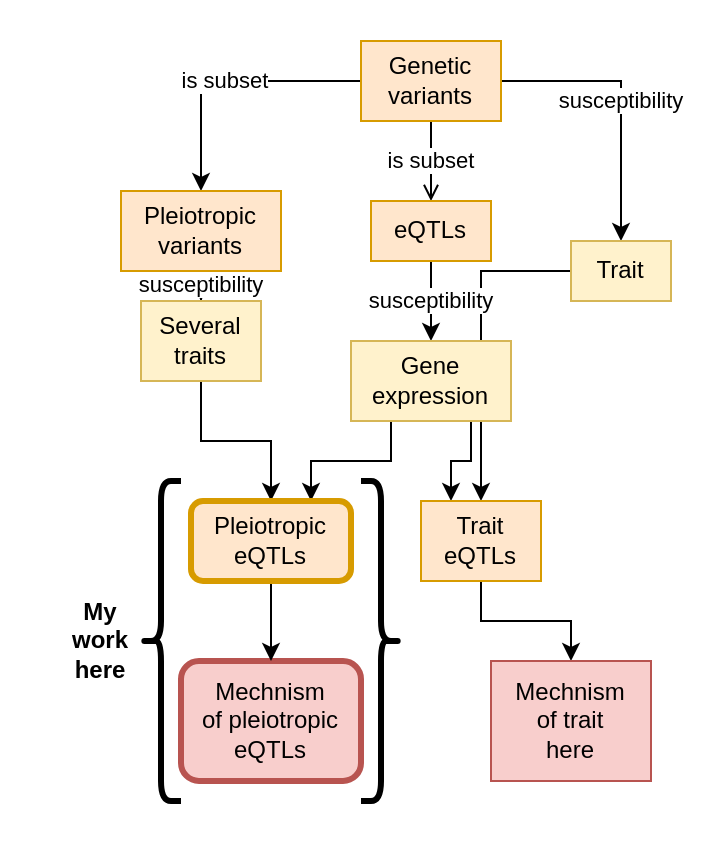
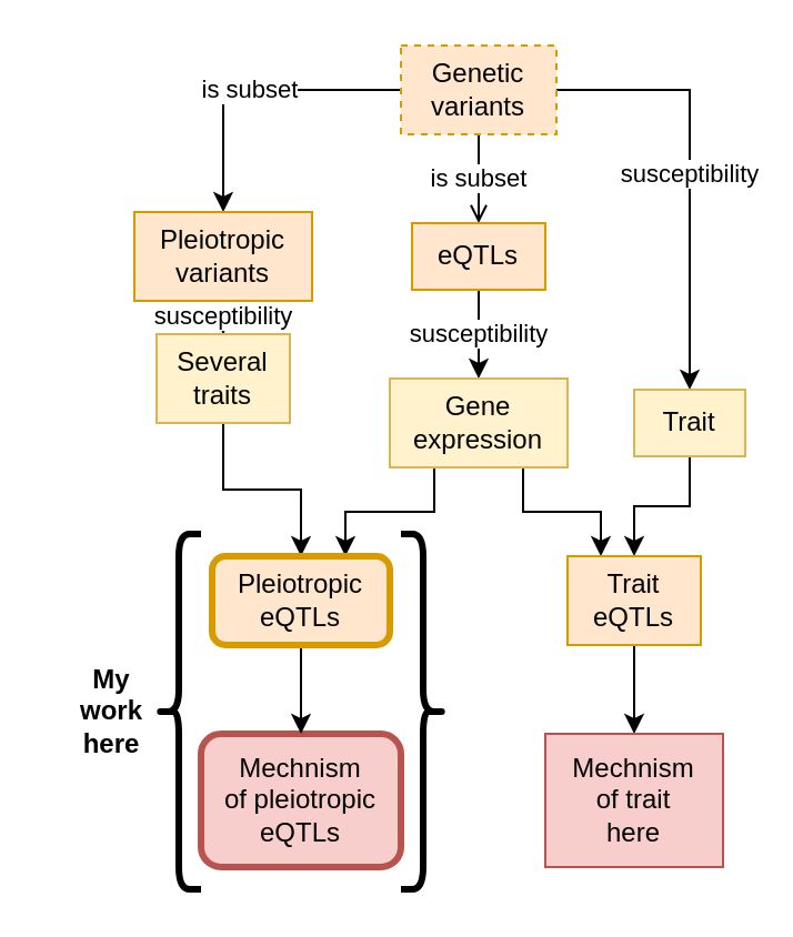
- <mxCell id="5" value="Genetic&lt;br&gt;variants" style="rounded=0;whiteSpace=wrap;html=1;fillColor=#ffe6cc;strokeColor=#d79b00;" parent="1" vertex="1"><mxGeometry x="180" y="20" width="70" height="40" as="geometry" /></mxCell>
+ <mxCell id="5" value="Genetic&lt;br&gt;variants" style="rounded=0;whiteSpace=wrap;html=1;fillColor=#ffe6cc;strokeColor=#d79b00;dashed=1;" parent="1" vertex="1"><mxGeometry x="180" y="20" width="70" height="40" as="geometry" /></mxCell>
- <mxCell id="7" value="Trait" style="rounded=0;whiteSpace=wrap;html=1;fillColor=#fff2cc;strokeColor=#d6b656;" parent="1" vertex="1"><mxGeometry x="285" y="120" width="50" height="30" as="geometry" /></mxCell>
+ <mxCell id="7" value="Trait" style="rounded=0;whiteSpace=wrap;html=1;fillColor=#fff2cc;strokeColor=#d6b656;" parent="1" vertex="1"><mxGeometry x="285" y="175" width="50" height="30" as="geometry" /></mxCell>
- <mxCell id="14" value="Trait&lt;br&gt;eQTLs" style="rounded=0;whiteSpace=wrap;html=1;fillColor=#ffe6cc;strokeColor=#d79b00;" parent="1" vertex="1"><mxGeometry x="210" y="250" width="60" height="40" as="geometry" /></mxCell>
+ <mxCell id="14" value="Trait&lt;br&gt;eQTLs" style="rounded=0;whiteSpace=wrap;html=1;fillColor=#ffe6cc;strokeColor=#d79b00;" parent="1" vertex="1"><mxGeometry x="255" y="250" width="60" height="40" as="geometry" /></mxCell>
